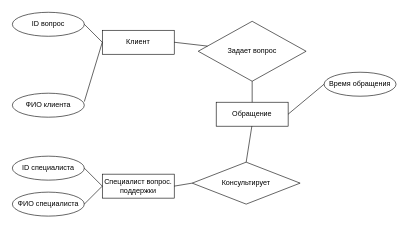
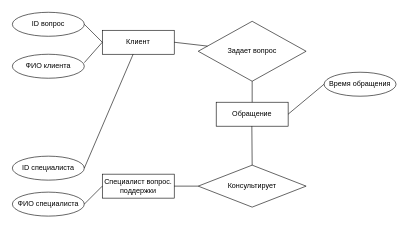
- <mxCell id="5" value="ФИО клиента" style="ellipse;whiteSpace=wrap;html=1;" vertex="1" parent="1"><mxGeometry x="20" y="155" width="120" height="40" as="geometry" /></mxCell>
+ <mxCell id="5" value="ФИО клиента" style="ellipse;whiteSpace=wrap;html=1;" vertex="1" parent="1"><mxGeometry x="20" y="90" width="120" height="40" as="geometry" /></mxCell>
- <mxCell id="20" value="" style="endArrow=none;html=1;exitX=1;exitY=0.5;exitDx=0;exitDy=0;entryX=0;entryY=0.5;entryDx=0;entryDy=0;" edge="1" parent="1" source="9" target="3"><mxGeometry width="50" height="50" relative="1" as="geometry"><mxPoint x="160" y="280" as="sourcePoint" /><mxPoint x="210" y="230" as="targetPoint" /></mxGeometry></mxCell>
+ <mxCell id="20" value="" style="endArrow=none;html=1;exitX=1;exitY=0.5;exitDx=0;exitDy=0;" edge="1" parent="1" source="9" target="2"><mxGeometry width="50" height="50" relative="1" as="geometry"><mxPoint x="160" y="280" as="sourcePoint" /><mxPoint x="210" y="230" as="targetPoint" /></mxGeometry></mxCell>
- <mxCell id="8" value="Консультирует" style="rhombus;whiteSpace=wrap;html=1;" vertex="1" parent="1"><mxGeometry x="320" y="270" width="180" height="70" as="geometry" /></mxCell>
+ <mxCell id="8" value="Консультирует" style="rhombus;whiteSpace=wrap;html=1;" vertex="1" parent="1"><mxGeometry x="330" y="275" width="180" height="70" as="geometry" /></mxCell>
